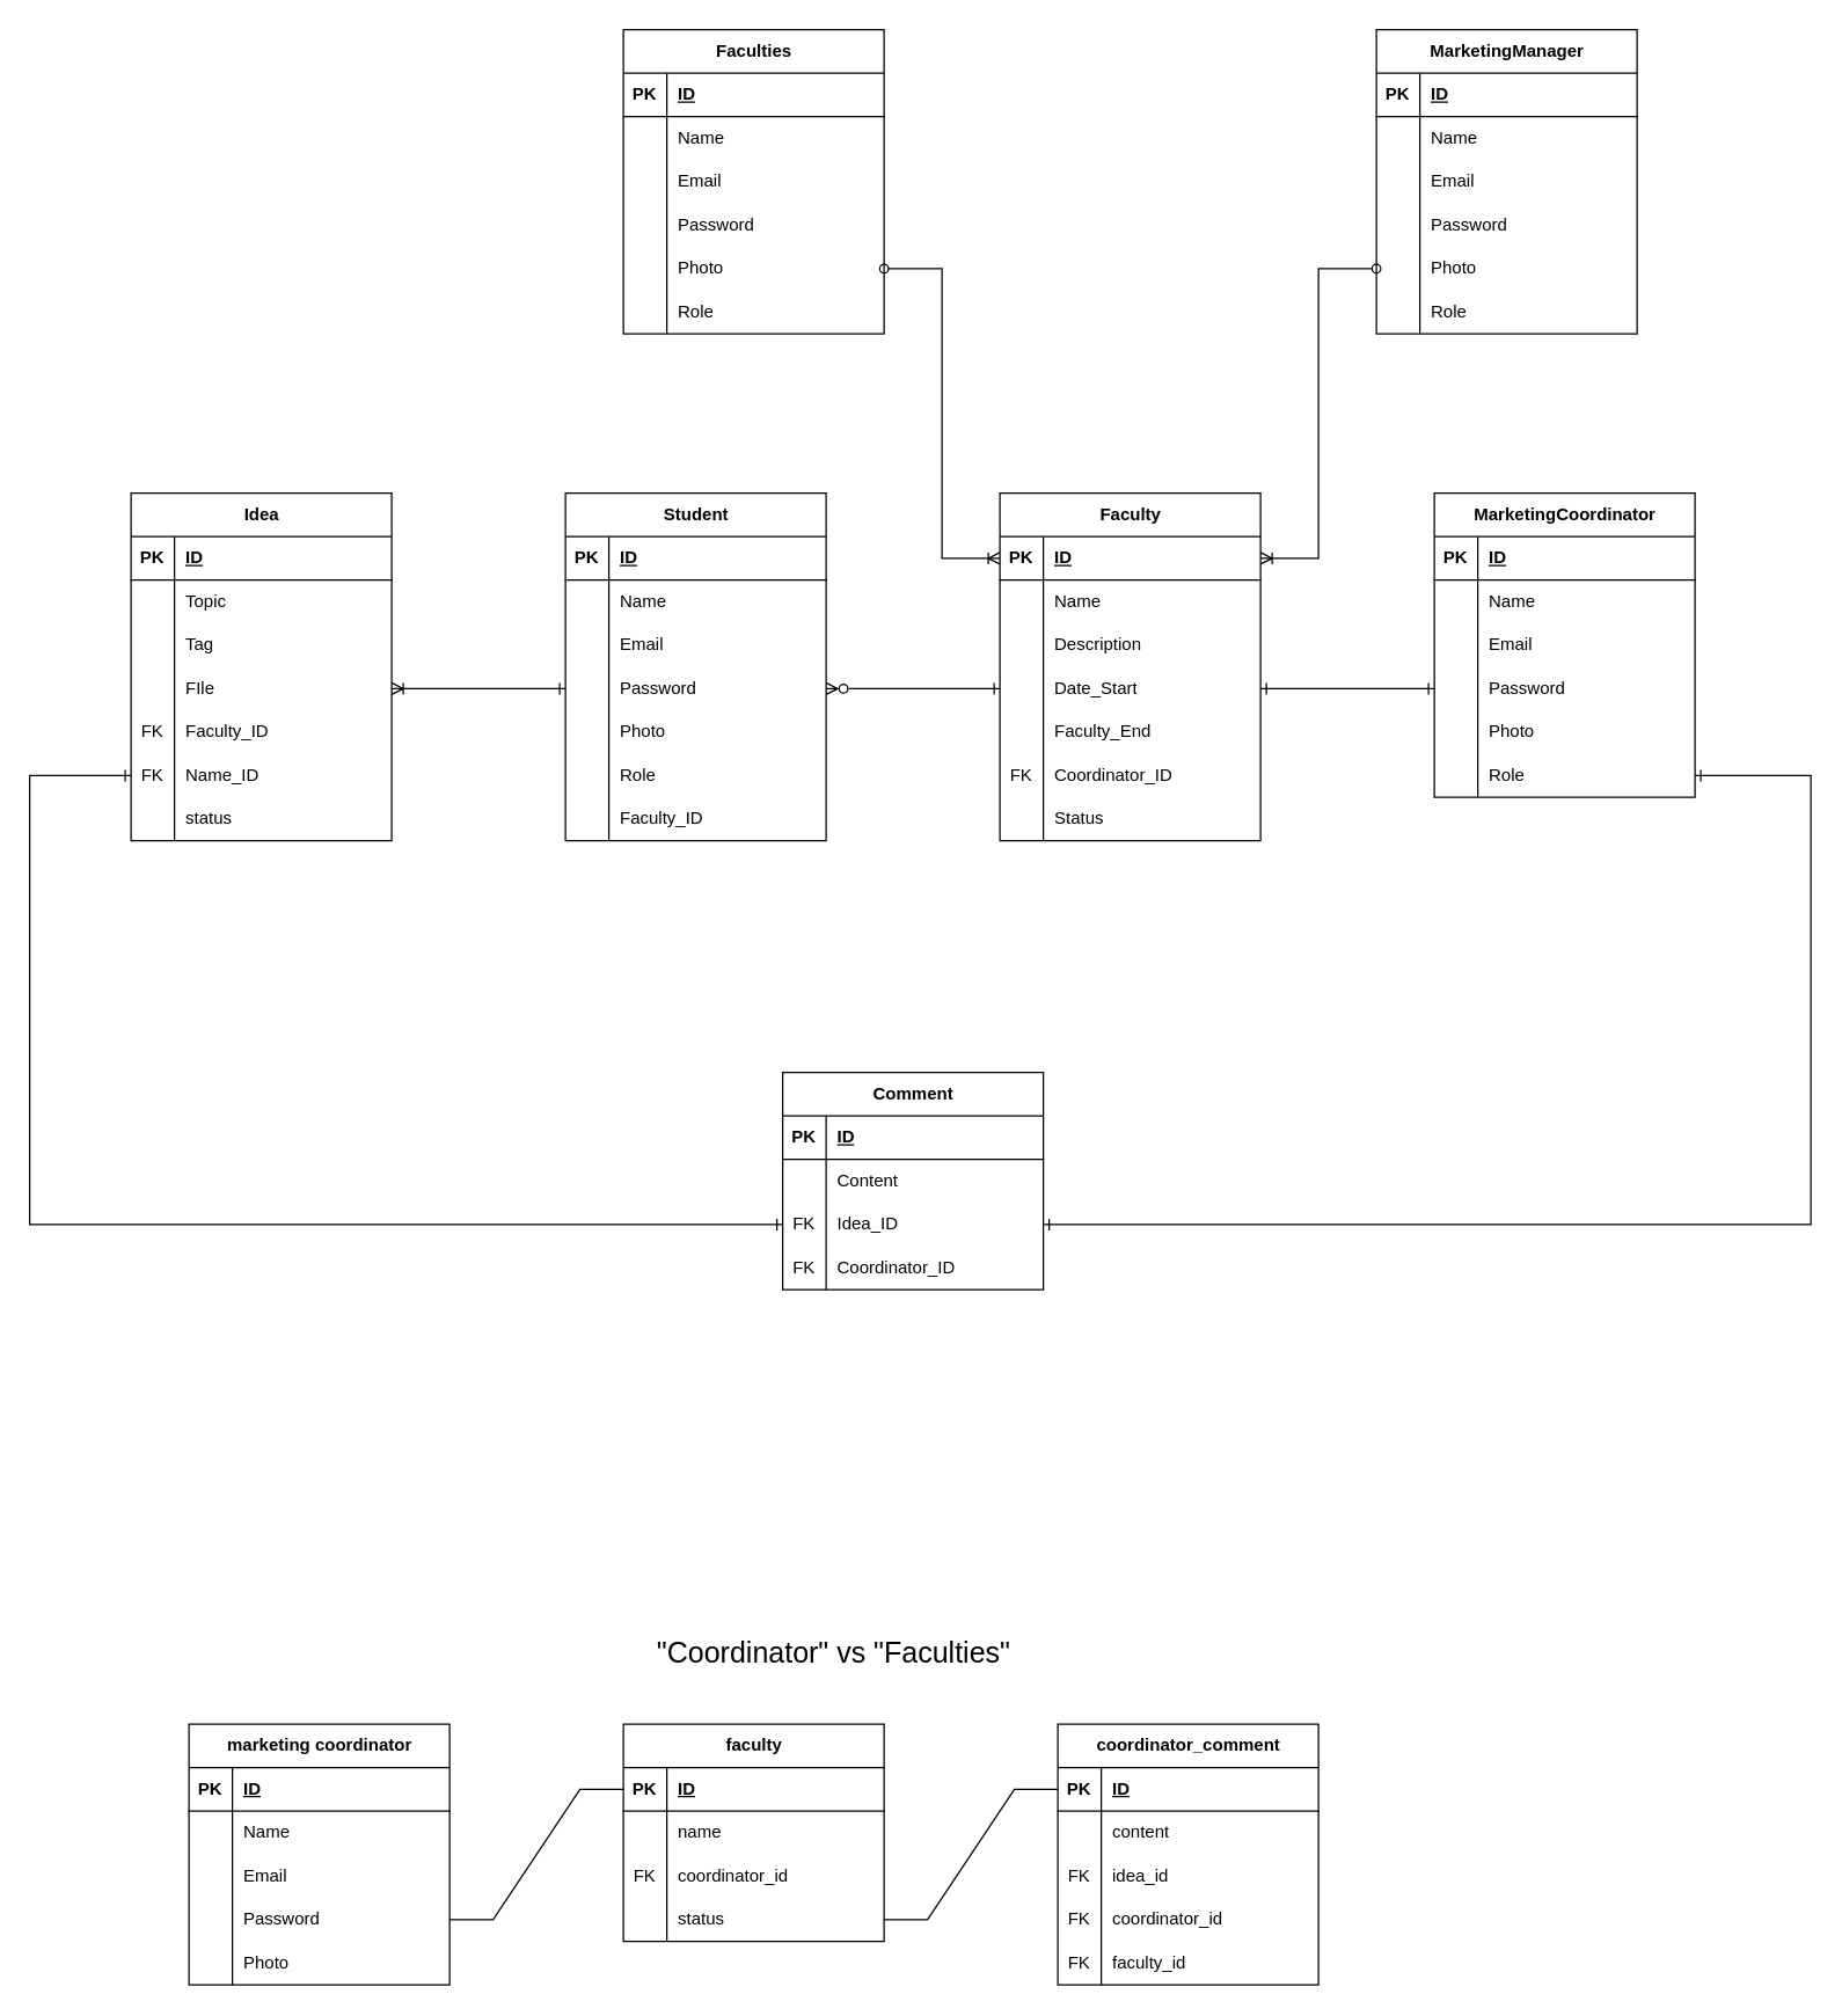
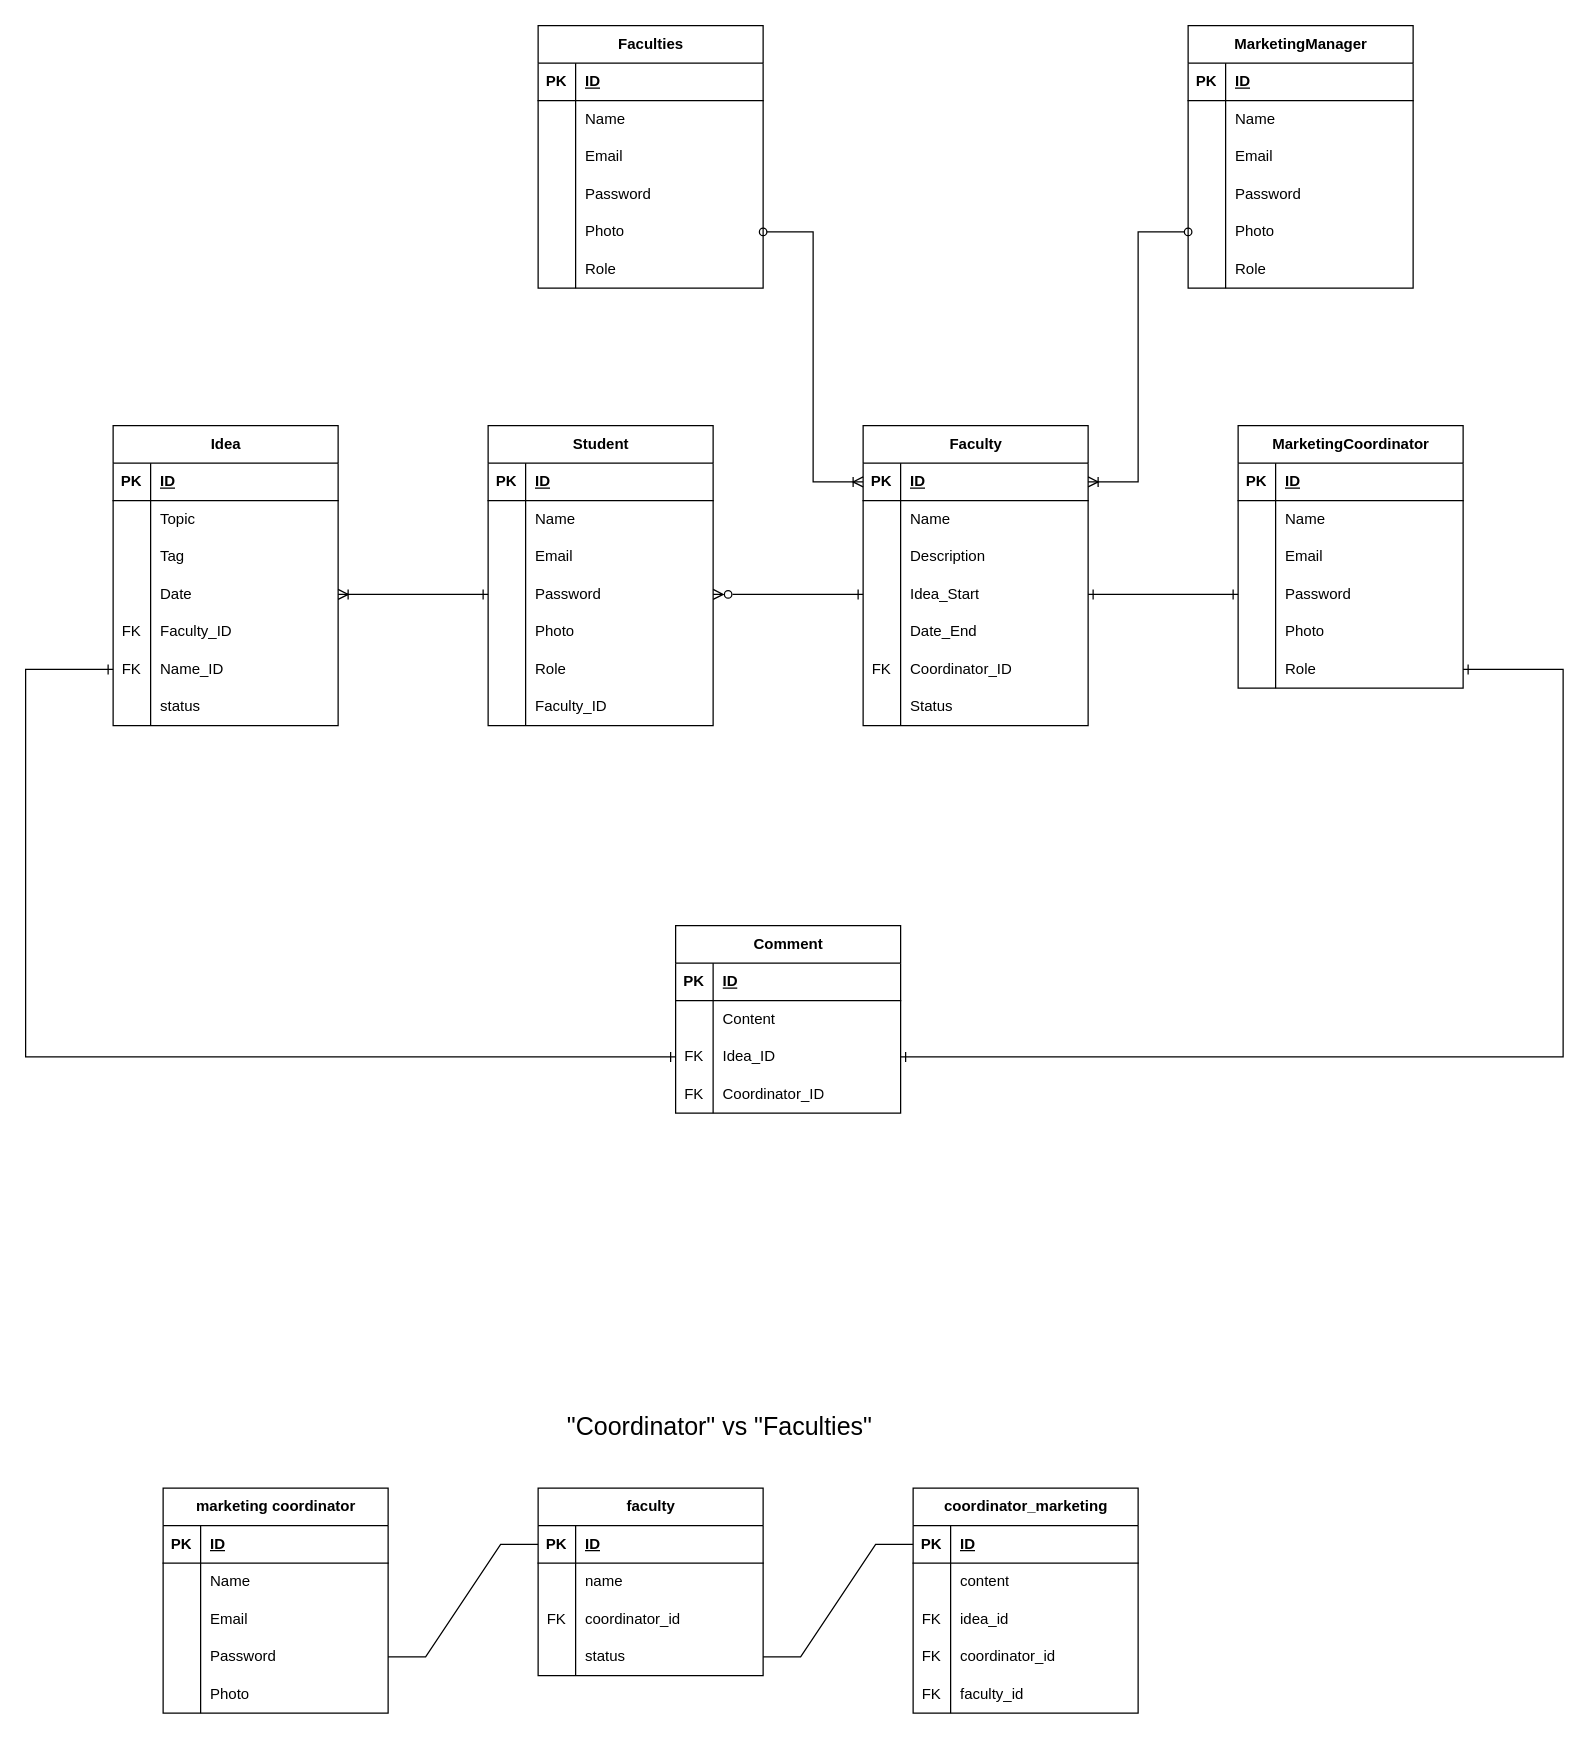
- <mxCell id="120" value="FIle" style="shape=partialRectangle;connectable=0;fillColor=none;top=0;left=0;bottom=0;right=0;align=left;spacingLeft=6;overflow=hidden;whiteSpace=wrap;html=1;" vertex="1" parent="118"><mxGeometry x="30" width="150" height="30" as="geometry"><mxRectangle width="150" height="30" as="alternateBounds" /></mxGeometry></mxCell>
+ <mxCell id="120" value="Date" style="shape=partialRectangle;connectable=0;fillColor=none;top=0;left=0;bottom=0;right=0;align=left;spacingLeft=6;overflow=hidden;whiteSpace=wrap;html=1;" vertex="1" parent="118"><mxGeometry x="30" width="150" height="30" as="geometry"><mxRectangle width="150" height="30" as="alternateBounds" /></mxGeometry></mxCell>
- <mxCell id="97" value="Date_Start" style="shape=partialRectangle;connectable=0;fillColor=none;top=0;left=0;bottom=0;right=0;align=left;spacingLeft=6;overflow=hidden;whiteSpace=wrap;html=1;" vertex="1" parent="95"><mxGeometry x="30" width="150" height="30" as="geometry"><mxRectangle width="150" height="30" as="alternateBounds" /></mxGeometry></mxCell>
+ <mxCell id="97" value="Idea_Start" style="shape=partialRectangle;connectable=0;fillColor=none;top=0;left=0;bottom=0;right=0;align=left;spacingLeft=6;overflow=hidden;whiteSpace=wrap;html=1;" vertex="1" parent="95"><mxGeometry x="30" width="150" height="30" as="geometry"><mxRectangle width="150" height="30" as="alternateBounds" /></mxGeometry></mxCell>
- <mxCell id="100" value="Faculty_End" style="shape=partialRectangle;connectable=0;fillColor=none;top=0;left=0;bottom=0;right=0;align=left;spacingLeft=6;overflow=hidden;whiteSpace=wrap;html=1;" vertex="1" parent="98"><mxGeometry x="30" width="150" height="30" as="geometry"><mxRectangle width="150" height="30" as="alternateBounds" /></mxGeometry></mxCell>
+ <mxCell id="100" value="Date_End" style="shape=partialRectangle;connectable=0;fillColor=none;top=0;left=0;bottom=0;right=0;align=left;spacingLeft=6;overflow=hidden;whiteSpace=wrap;html=1;" vertex="1" parent="98"><mxGeometry x="30" width="150" height="30" as="geometry"><mxRectangle width="150" height="30" as="alternateBounds" /></mxGeometry></mxCell>
- <mxCell id="46" value="coordinator_comment" style="shape=table;startSize=30;container=1;collapsible=1;childLayout=tableLayout;fixedRows=1;rowLines=0;fontStyle=1;align=center;resizeLast=1;html=1;" parent="1" vertex="1"><mxGeometry x="730" y="1190" width="180" height="180" as="geometry" /></mxCell>
+ <mxCell id="46" value="coordinator_marketing" style="shape=table;startSize=30;container=1;collapsible=1;childLayout=tableLayout;fixedRows=1;rowLines=0;fontStyle=1;align=center;resizeLast=1;html=1;" parent="1" vertex="1"><mxGeometry x="730" y="1190" width="180" height="180" as="geometry" /></mxCell>
